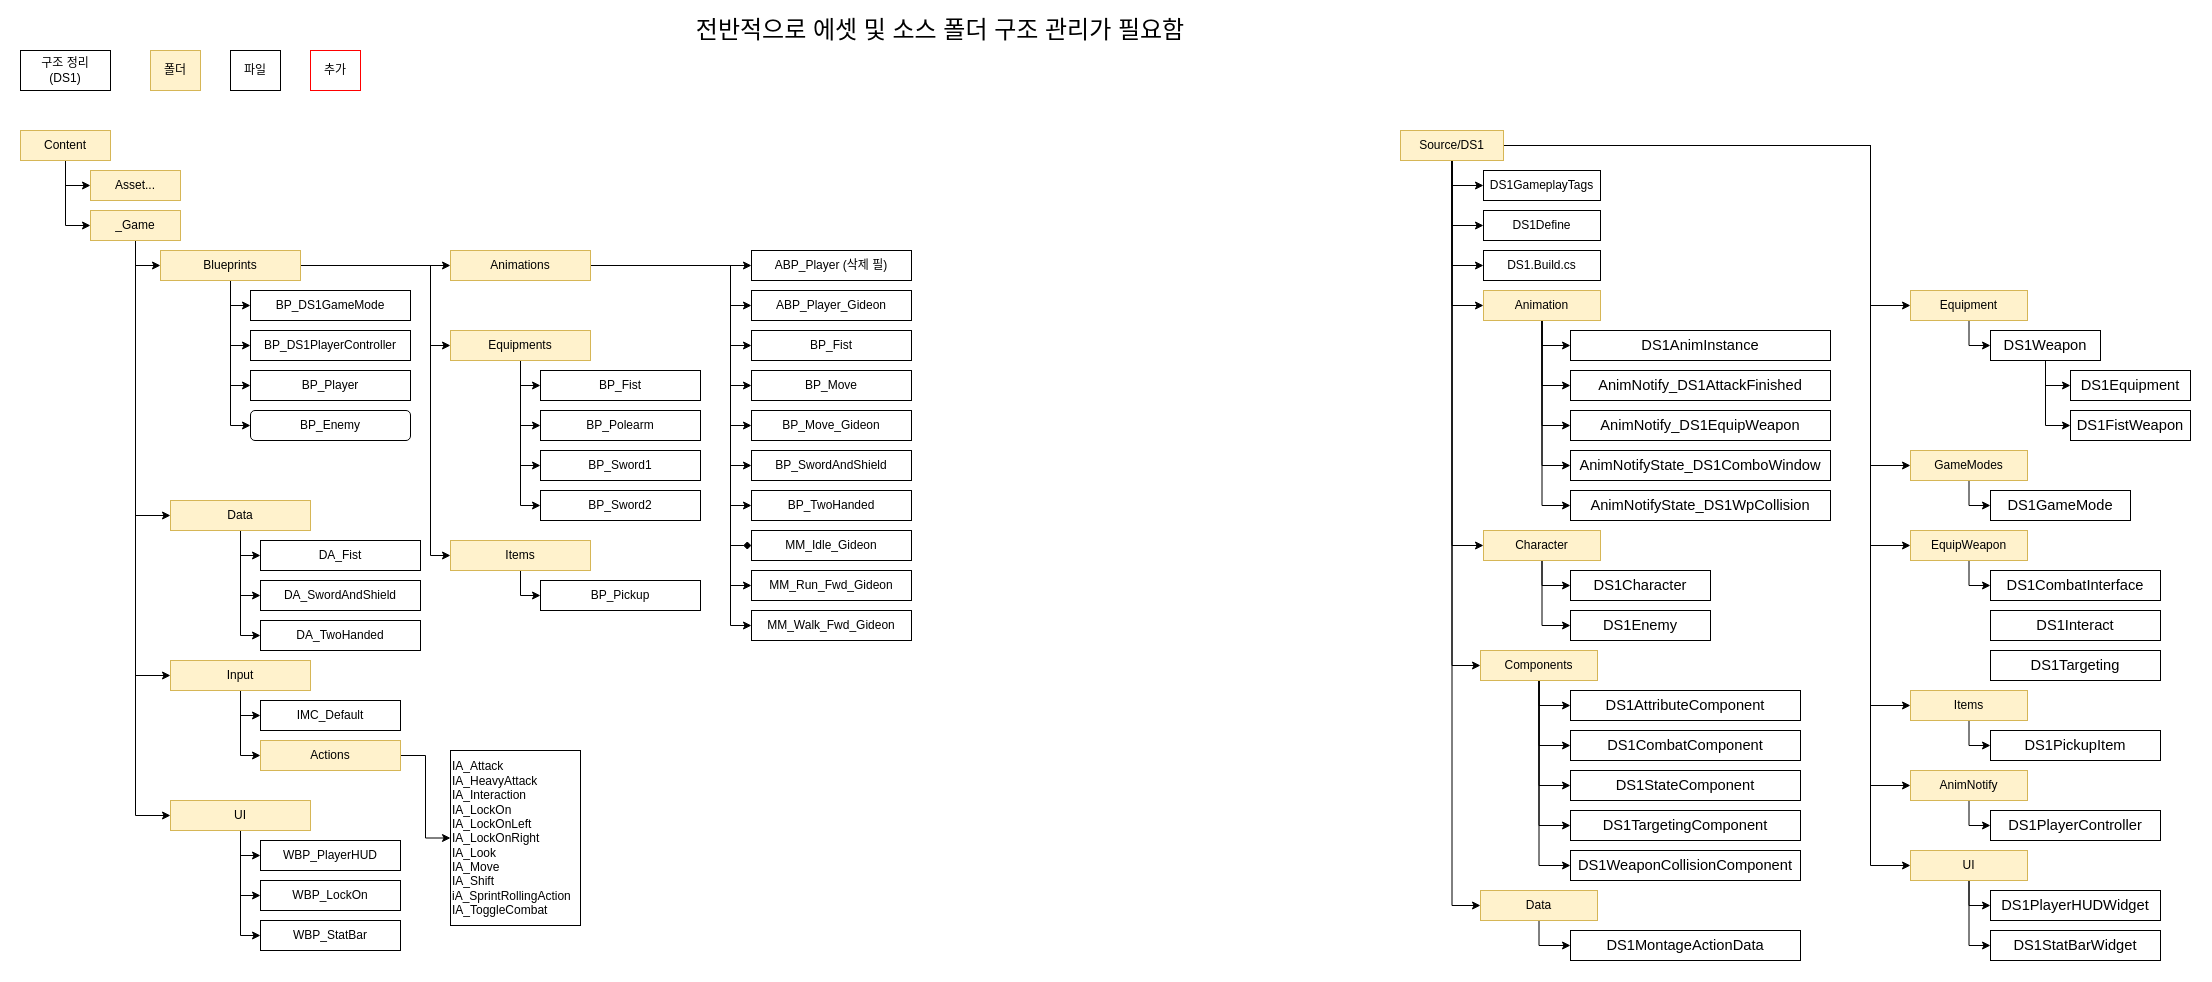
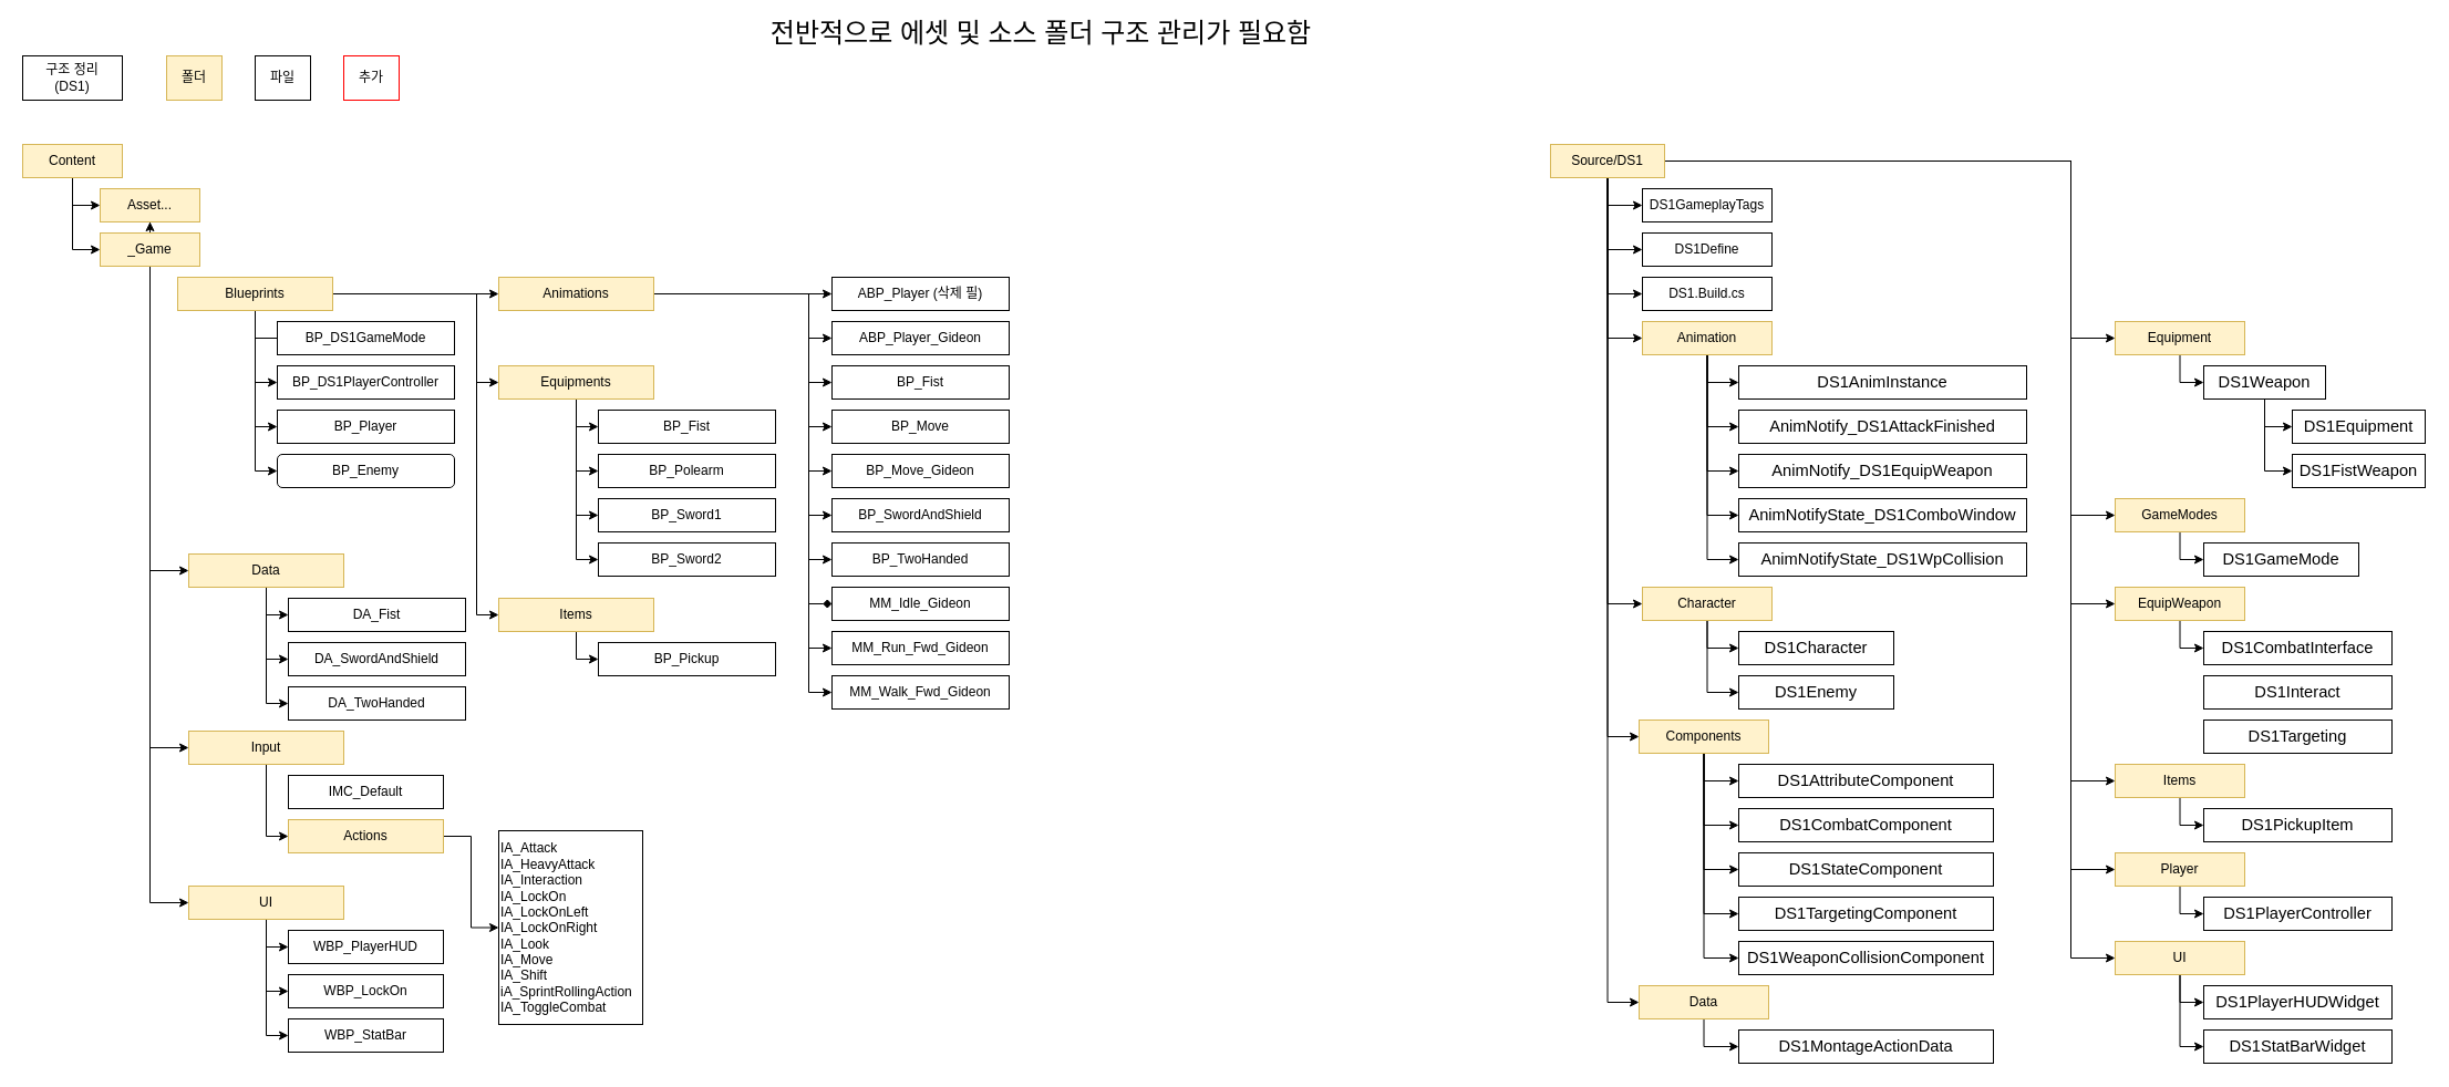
- <mxCell id="5" style="edgeStyle=orthogonalEdgeStyle;rounded=0;orthogonalLoop=1;jettySize=auto;html=1;entryX=0;entryY=0.5;entryDx=0;entryDy=0;" edge="1" parent="1" source="9" target="17"><mxGeometry relative="1" as="geometry" /></mxCell>
+ <mxCell id="5" style="edgeStyle=orthogonalEdgeStyle;rounded=0;orthogonalLoop=1;jettySize=auto;html=1;" edge="1" parent="1" source="9" target="60"><mxGeometry relative="1" as="geometry" /></mxCell>
- <mxCell id="10" style="edgeStyle=orthogonalEdgeStyle;rounded=0;orthogonalLoop=1;jettySize=auto;html=1;entryX=0;entryY=0.5;entryDx=0;entryDy=0;" edge="1" parent="1" source="17" target="18"><mxGeometry relative="1" as="geometry" /></mxCell>
+ <mxCell id="10" style="edgeStyle=orthogonalEdgeStyle;rounded=0;orthogonalLoop=1;jettySize=auto;html=1;entryX=0;entryY=0.5;entryDx=0;entryDy=0;endArrow=none;" edge="1" parent="1" source="17" target="18"><mxGeometry relative="1" as="geometry" /></mxCell>
- <mxCell id="24" style="edgeStyle=orthogonalEdgeStyle;rounded=0;orthogonalLoop=1;jettySize=auto;html=1;entryX=0;entryY=0.5;entryDx=0;entryDy=0;" edge="1" parent="1" source="25" target="65"><mxGeometry relative="1" as="geometry" /></mxCell>
- <mxCell id="124" value="AnimNotify" style="rounded=0;whiteSpace=wrap;html=1;fillColor=#fff2cc;strokeColor=#d6b656;" vertex="1" parent="1"><mxGeometry x="1910" y="770" width="117" height="30" as="geometry" /></mxCell>
+ <mxCell id="124" value="Player" style="rounded=0;whiteSpace=wrap;html=1;fillColor=#fff2cc;strokeColor=#d6b656;" vertex="1" parent="1"><mxGeometry x="1910" y="770" width="117" height="30" as="geometry" /></mxCell>
